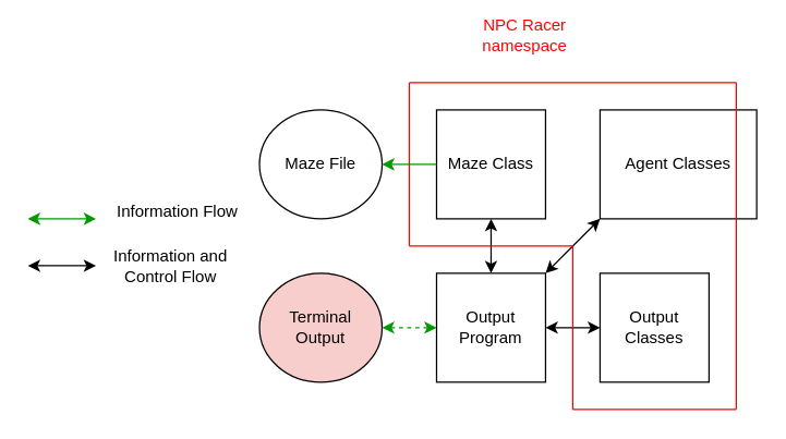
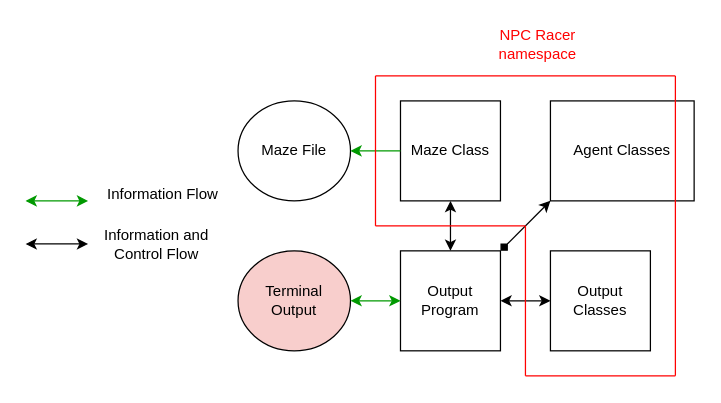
- <mxCell id="23" value="&lt;font color=&quot;#FF0000&quot;&gt;NPC Racer namespace&lt;/font&gt;" style="text;html=1;strokeColor=none;fillColor=none;align=center;verticalAlign=middle;whiteSpace=wrap;rounded=0;" vertex="1" parent="1"><mxGeometry x="335" y="10" width="100" height="30" as="geometry" /></mxCell>
+ <mxCell id="23" value="&lt;font color=&quot;#FF0000&quot;&gt;NPC Racer namespace&lt;/font&gt;" style="text;html=1;strokeColor=none;fillColor=none;align=center;verticalAlign=middle;whiteSpace=wrap;rounded=0;" vertex="1" parent="1"><mxGeometry x="380" y="20" width="100" height="30" as="geometry" /></mxCell>
- <mxCell id="16" value="" style="endArrow=classic;startArrow=classic;html=1;rounded=0;strokeColor=#000000;entryX=1;entryY=0;entryDx=0;entryDy=0;exitX=0;exitY=1;exitDx=0;exitDy=0;" edge="1" parent="1" source="3" target="4"><mxGeometry width="50" height="50" relative="1" as="geometry"><mxPoint x="380" y="180" as="sourcePoint" /><mxPoint x="380" y="220" as="targetPoint" /></mxGeometry></mxCell>
+ <mxCell id="16" value="" style="endArrow=diamond;startArrow=classic;html=1;rounded=0;strokeColor=#000000;entryX=1;entryY=0;entryDx=0;entryDy=0;exitX=0;exitY=1;exitDx=0;exitDy=0;" edge="1" parent="1" source="3" target="4"><mxGeometry width="50" height="50" relative="1" as="geometry"><mxPoint x="380" y="180" as="sourcePoint" /><mxPoint x="380" y="220" as="targetPoint" /></mxGeometry></mxCell>
- <mxCell id="13" value="" style="endArrow=classic;startArrow=classic;html=1;rounded=0;strokeColor=#009900;exitX=1;exitY=0.5;exitDx=0;exitDy=0;entryX=0;entryY=0.5;entryDx=0;entryDy=0;dashed=1;" edge="1" parent="1" source="7" target="4"><mxGeometry width="50" height="50" relative="1" as="geometry"><mxPoint x="270" y="300" as="sourcePoint" /><mxPoint x="320" y="300" as="targetPoint" /></mxGeometry></mxCell>
+ <mxCell id="13" value="" style="endArrow=classic;startArrow=classic;html=1;rounded=0;strokeColor=#009900;exitX=1;exitY=0.5;exitDx=0;exitDy=0;entryX=0;entryY=0.5;entryDx=0;entryDy=0;" edge="1" parent="1" source="7" target="4"><mxGeometry width="50" height="50" relative="1" as="geometry"><mxPoint x="270" y="300" as="sourcePoint" /><mxPoint x="320" y="300" as="targetPoint" /></mxGeometry></mxCell>
